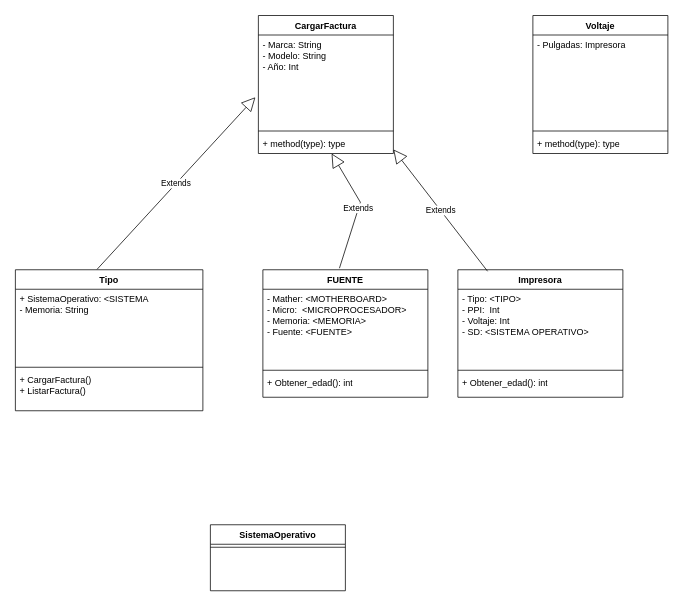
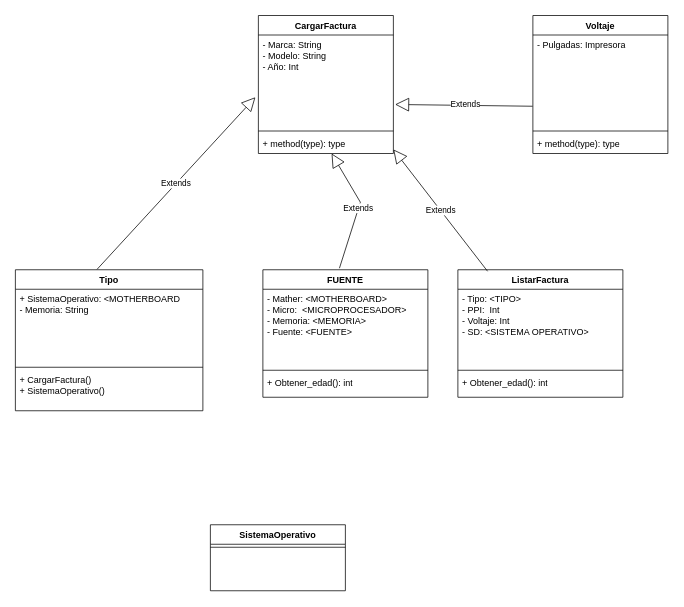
+ <mxCell id="28" value="Extends" style="endArrow=block;endSize=16;endFill=0;html=1;rounded=0;entryX=1.013;entryY=0.747;entryDx=0;entryDy=0;entryPerimeter=0;exitX=-0.002;exitY=0.766;exitDx=0;exitDy=0;exitPerimeter=0;" edge="1" parent="1" source="23" target="3"><mxGeometry x="-0.022" y="-1" width="160" relative="1" as="geometry"><mxPoint x="550" y="139" as="sourcePoint" /><mxPoint x="710" y="139" as="targetPoint" /><mxPoint as="offset" /></mxGeometry></mxCell>
- <mxCell id="18" value="Impresora" style="swimlane;fontStyle=1;align=center;verticalAlign=top;childLayout=stackLayout;horizontal=1;startSize=26;horizontalStack=0;resizeParent=1;resizeParentMax=0;resizeLast=0;collapsible=1;marginBottom=0;whiteSpace=wrap;html=1;" vertex="1" parent="1"><mxGeometry x="610" y="359" width="220" height="170" as="geometry" /></mxCell>
+ <mxCell id="18" value="ListarFactura" style="swimlane;fontStyle=1;align=center;verticalAlign=top;childLayout=stackLayout;horizontal=1;startSize=26;horizontalStack=0;resizeParent=1;resizeParentMax=0;resizeLast=0;collapsible=1;marginBottom=0;whiteSpace=wrap;html=1;" vertex="1" parent="1"><mxGeometry x="610" y="359" width="220" height="170" as="geometry" /></mxCell>
- <mxCell id="11" value="+ SistemaOperativo: &amp;lt;SISTEMA&amp;nbsp;&lt;div&gt;- Memoria: String&lt;/div&gt;" style="text;strokeColor=none;fillColor=none;align=left;verticalAlign=top;spacingLeft=4;spacingRight=4;overflow=hidden;rotatable=0;points=[[0,0.5],[1,0.5]];portConstraint=eastwest;whiteSpace=wrap;html=1;" vertex="1" parent="10"><mxGeometry y="26" width="250" height="100" as="geometry" /></mxCell>
+ <mxCell id="11" value="+ SistemaOperativo: &amp;lt;MOTHERBOARD&amp;nbsp;&lt;div&gt;- Memoria: String&lt;/div&gt;" style="text;strokeColor=none;fillColor=none;align=left;verticalAlign=top;spacingLeft=4;spacingRight=4;overflow=hidden;rotatable=0;points=[[0,0.5],[1,0.5]];portConstraint=eastwest;whiteSpace=wrap;html=1;" vertex="1" parent="10"><mxGeometry y="26" width="250" height="100" as="geometry" /></mxCell>
- <mxCell id="13" value="+ CargarFactura()&lt;div&gt;+ ListarFactura()&lt;br&gt;&lt;/div&gt;" style="text;strokeColor=none;fillColor=none;align=left;verticalAlign=top;spacingLeft=4;spacingRight=4;overflow=hidden;rotatable=0;points=[[0,0.5],[1,0.5]];portConstraint=eastwest;whiteSpace=wrap;html=1;" vertex="1" parent="10"><mxGeometry y="134" width="250" height="54" as="geometry" /></mxCell>
+ <mxCell id="13" value="+ CargarFactura()&lt;div&gt;+ SistemaOperativo()&lt;br&gt;&lt;/div&gt;" style="text;strokeColor=none;fillColor=none;align=left;verticalAlign=top;spacingLeft=4;spacingRight=4;overflow=hidden;rotatable=0;points=[[0,0.5],[1,0.5]];portConstraint=eastwest;whiteSpace=wrap;html=1;" vertex="1" parent="10"><mxGeometry y="134" width="250" height="54" as="geometry" /></mxCell>
